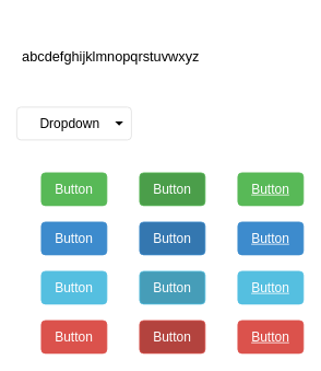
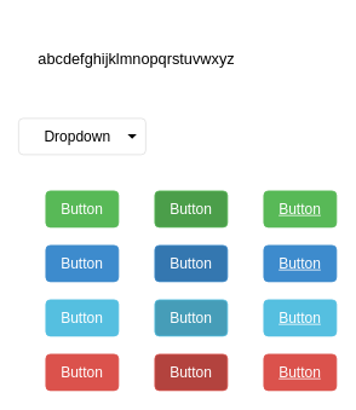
- <mxCell id="2" value="&lt;font style=&quot;font-size: 17px&quot;&gt;abcdefghijklmnopqrstuvwxyz&lt;/font&gt;" style="text;html=1;strokeColor=none;fillColor=none;align=center;verticalAlign=middle;whiteSpace=wrap;rounded=0;fontFamily=Arial;" vertex="1" parent="1"><mxGeometry x="5" y="25" width="260" height="90" as="geometry" /></mxCell>
+ <mxCell id="2" value="&lt;font style=&quot;font-size: 17px&quot;&gt;abcdefghijklmnopqrstuvwxyz&lt;/font&gt;" style="text;html=1;strokeColor=none;fillColor=none;align=center;verticalAlign=middle;whiteSpace=wrap;rounded=0;fontFamily=Arial;" vertex="1" parent="1"><mxGeometry x="20" y="20" width="260" height="90" as="geometry" /></mxCell>
